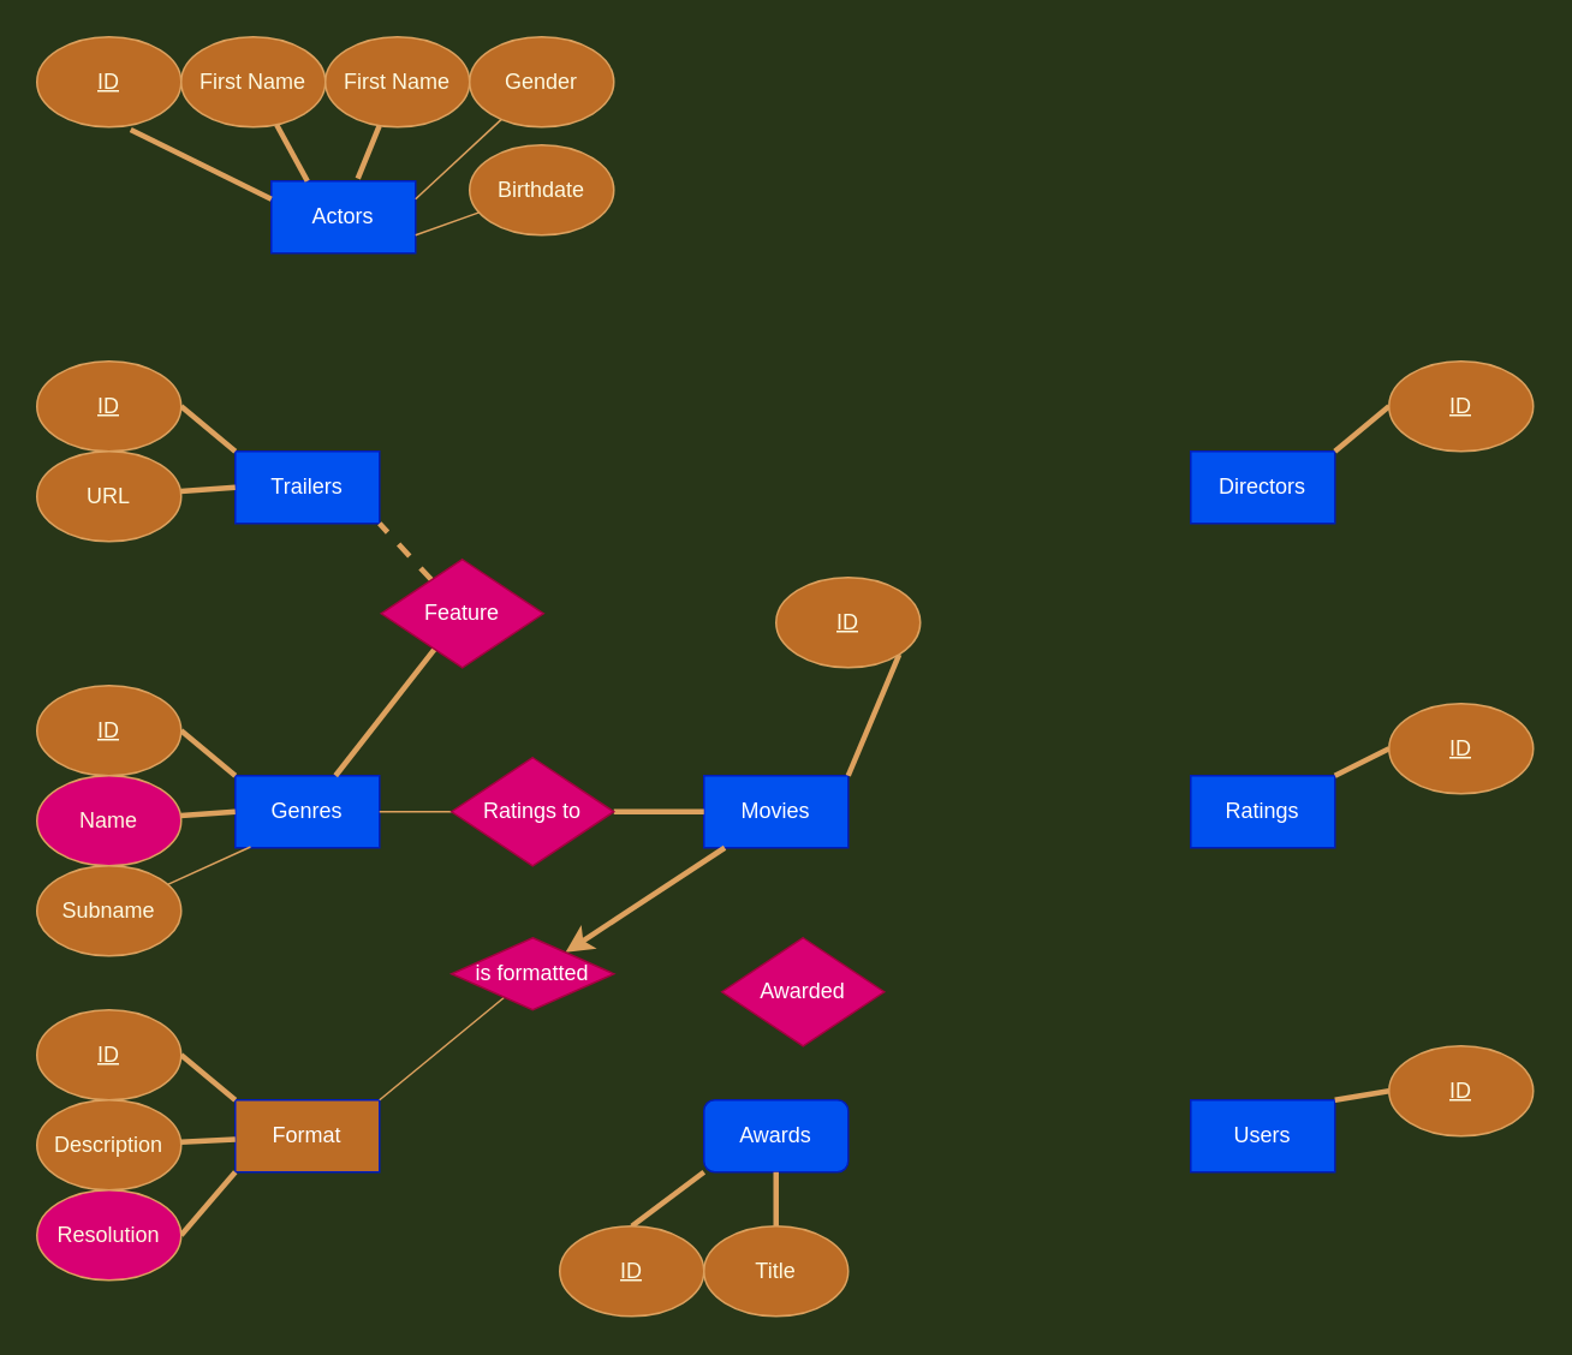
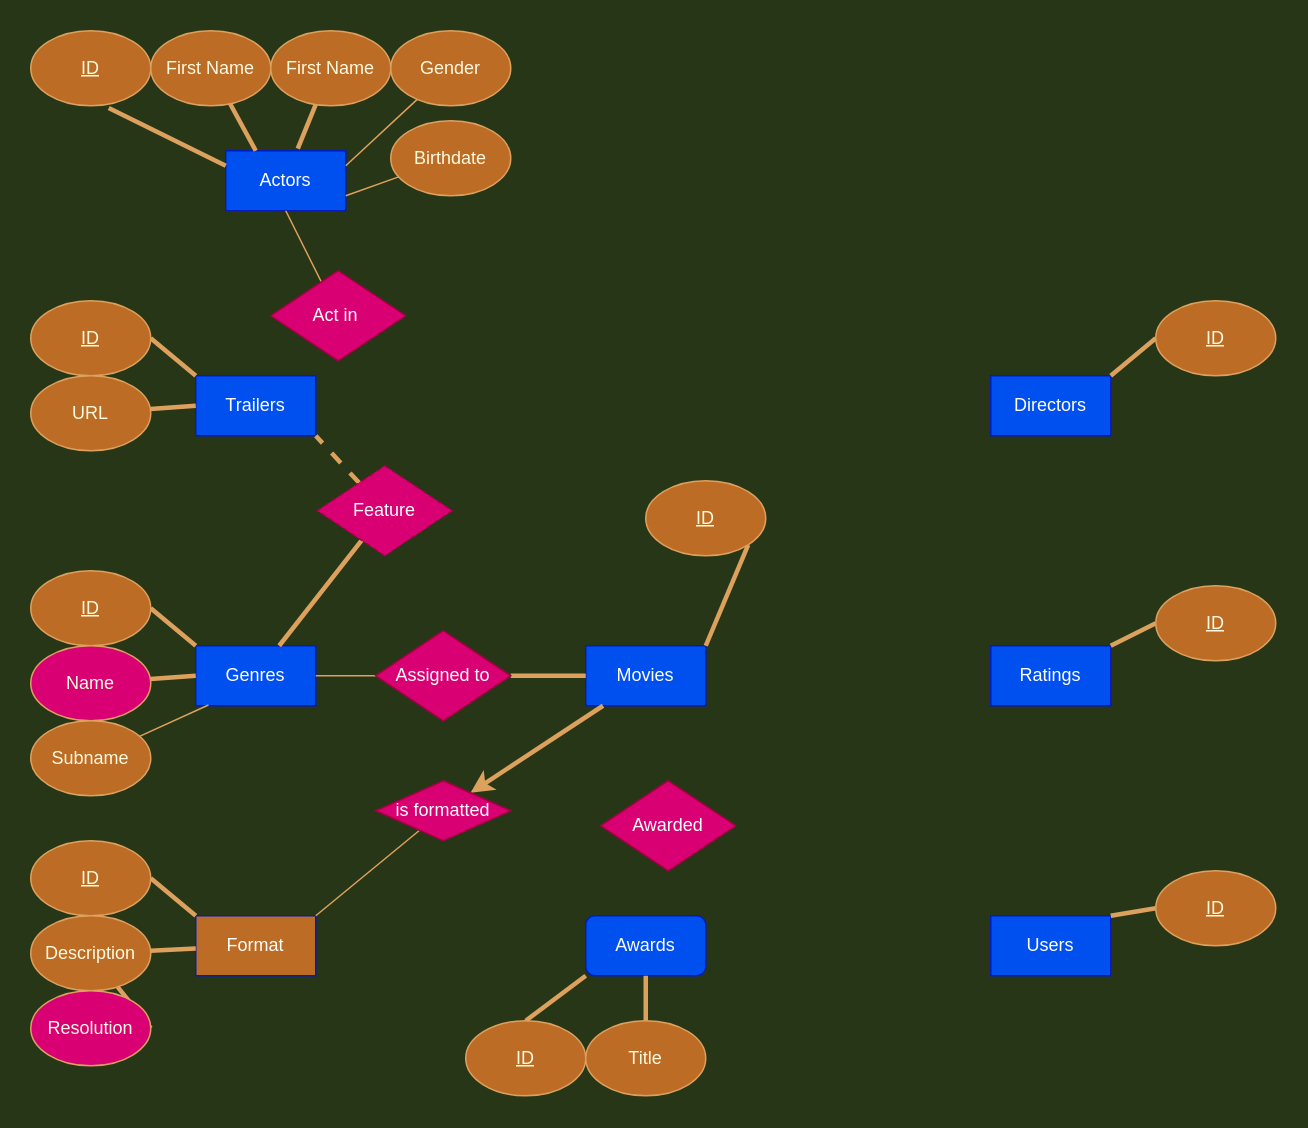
+ <mxCell id="56" style="edgeStyle=none;rounded=1;sketch=0;orthogonalLoop=1;jettySize=auto;html=1;entryX=0.5;entryY=1;entryDx=0;entryDy=0;fontColor=#FEFAE0;startArrow=none;startFill=0;endArrow=none;endFill=0;strokeColor=#DDA15E;strokeWidth=1;fillColor=#BC6C25;" edge="1" parent="1" source="57" target="5"><mxGeometry relative="1" as="geometry" /></mxCell>
+ <mxCell id="57" value="Act in&amp;nbsp;" style="rhombus;whiteSpace=wrap;html=1;fillColor=#d80073;strokeColor=#A50040;fontColor=#ffffff;" vertex="1" parent="1"><mxGeometry x="180" y="180" width="90" height="60" as="geometry" /></mxCell>
- <mxCell id="47" value="Feature" style="rhombus;whiteSpace=wrap;html=1;fillColor=#d80073;strokeColor=#A50040;fontColor=#ffffff;" vertex="1" parent="1"><mxGeometry x="211" y="310" width="90" height="60" as="geometry" /></mxCell>
+ <mxCell id="47" value="Feature" style="rhombus;whiteSpace=wrap;html=1;fillColor=#d80073;strokeColor=#A50040;fontColor=#ffffff;dashed=1;" vertex="1" parent="1"><mxGeometry x="211" y="310" width="90" height="60" as="geometry" /></mxCell>
- <mxCell id="33" value="Ratings to" style="rhombus;whiteSpace=wrap;html=1;fillColor=#d80073;strokeColor=#A50040;fontColor=#ffffff;" vertex="1" parent="1"><mxGeometry x="250" y="420" width="90" height="60" as="geometry" /></mxCell>
+ <mxCell id="33" value="Assigned to" style="rhombus;whiteSpace=wrap;html=1;fillColor=#d80073;strokeColor=#A50040;fontColor=#ffffff;" vertex="1" parent="1"><mxGeometry x="250" y="420" width="90" height="60" as="geometry" /></mxCell>
- <mxCell id="36" style="edgeStyle=none;rounded=1;sketch=0;orthogonalLoop=1;jettySize=auto;html=1;entryX=0;entryY=1;entryDx=0;entryDy=0;fontColor=#FEFAE0;endArrow=none;endFill=0;strokeColor=#DDA15E;strokeWidth=3;fillColor=#BC6C25;exitX=1;exitY=0.5;exitDx=0;exitDy=0;" edge="1" parent="1" source="37" target="3"><mxGeometry relative="1" as="geometry" /></mxCell>
+ <mxCell id="36" style="edgeStyle=none;rounded=1;sketch=0;orthogonalLoop=1;jettySize=auto;html=1;fontColor=#FEFAE0;endArrow=none;endFill=0;strokeColor=#DDA15E;strokeWidth=3;fillColor=#BC6C25;exitX=1;exitY=0.5;exitDx=0;exitDy=0;" edge="1" parent="1" source="37" target="35"><mxGeometry relative="1" as="geometry" /></mxCell>
